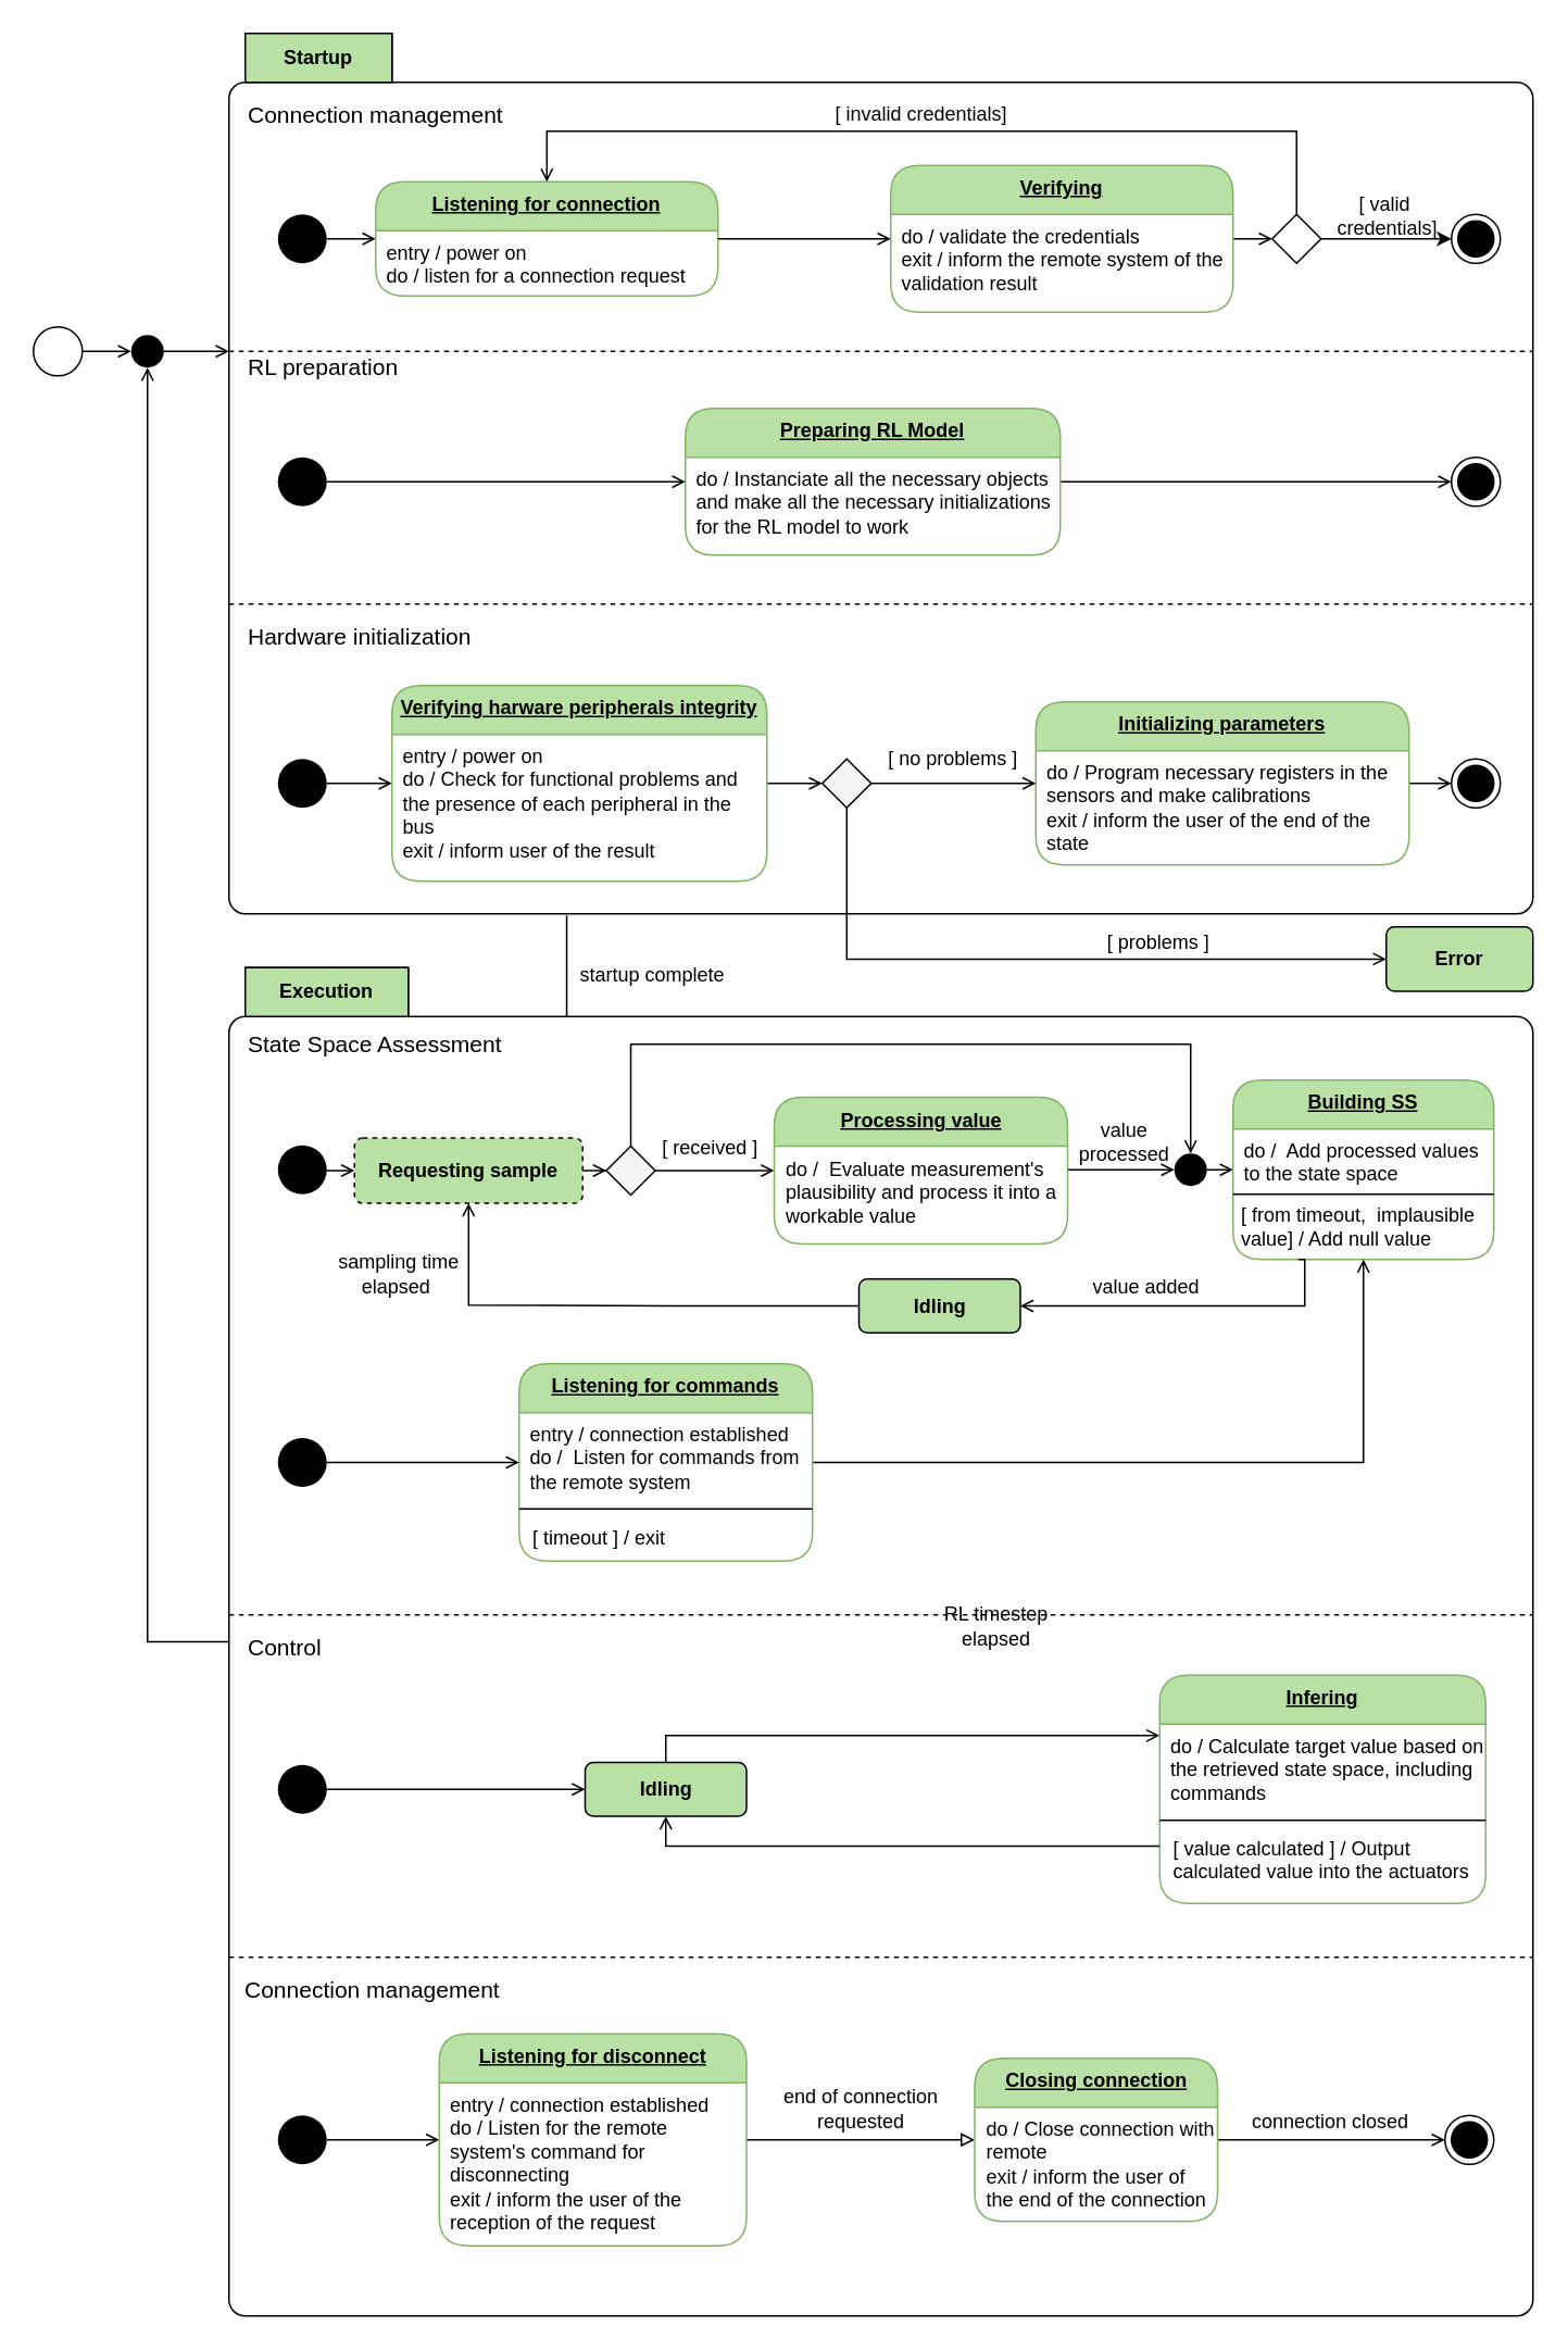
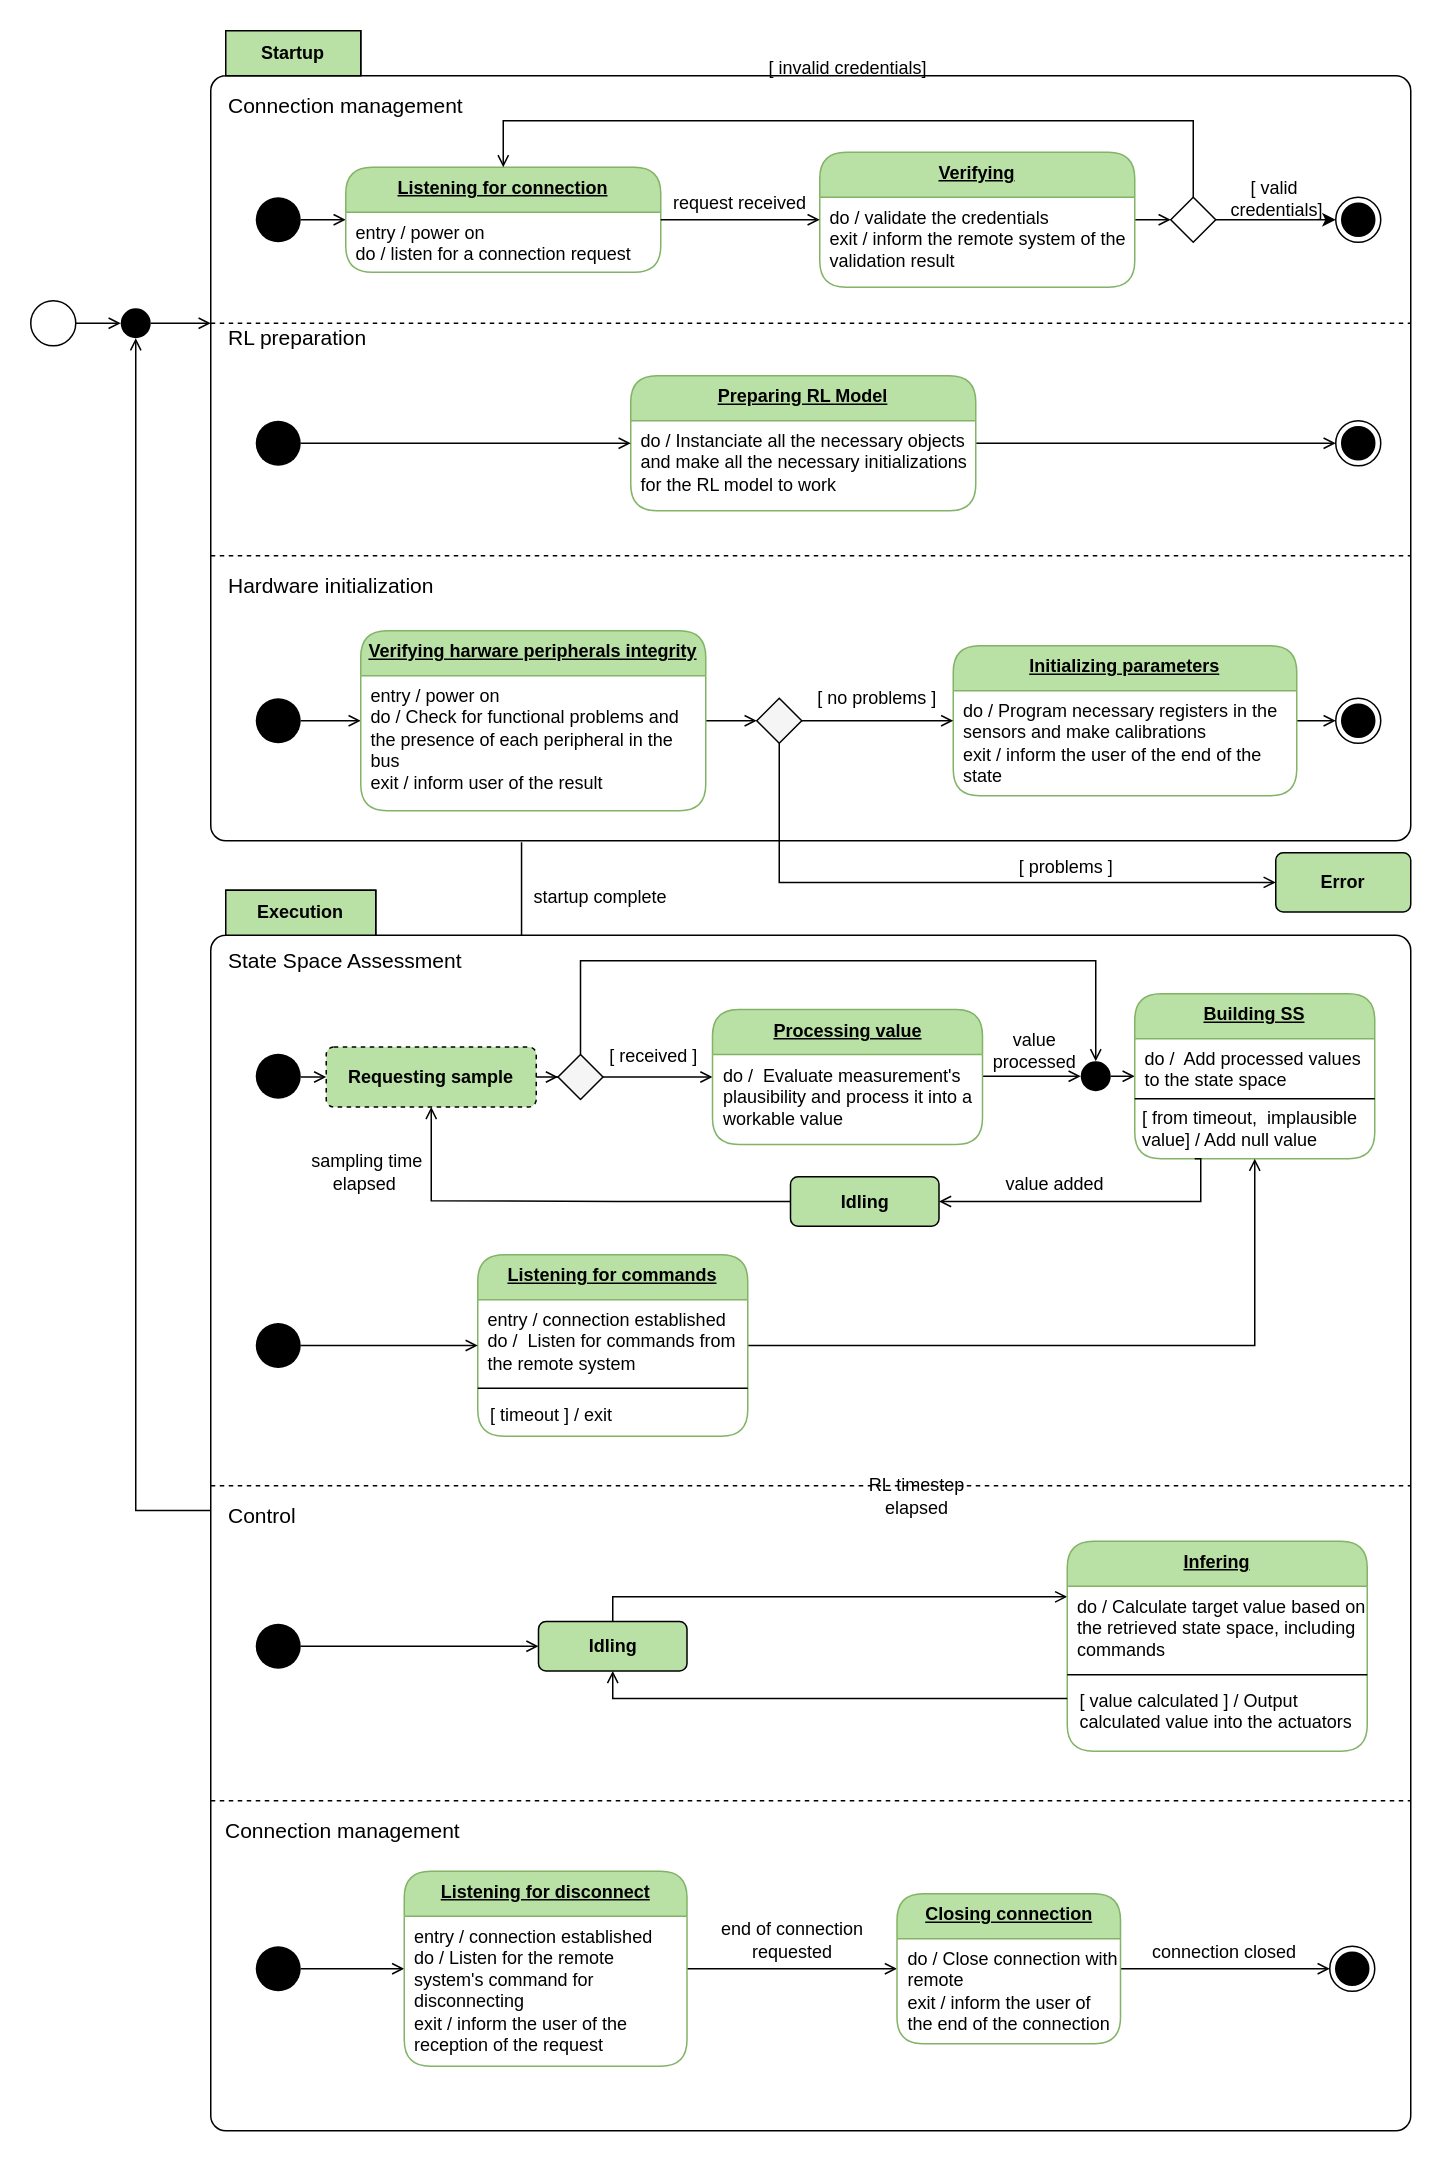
- <mxCell id="67" value="[ invalid credentials]" style="text;html=1;strokeColor=none;fillColor=none;align=center;verticalAlign=middle;whiteSpace=wrap;rounded=0;" parent="1" vertex="1"><mxGeometry x="504" y="60" width="121.5" height="20" as="geometry" /></mxCell>
+ <mxCell id="67" value="[ invalid credentials]" style="text;html=1;strokeColor=none;fillColor=none;align=center;verticalAlign=middle;whiteSpace=wrap;rounded=0;" parent="1" vertex="1"><mxGeometry x="504" y="35" width="121.5" height="20" as="geometry" /></mxCell>
+ <mxCell id="17" value="request received" style="text;html=1;strokeColor=none;fillColor=none;align=center;verticalAlign=middle;whiteSpace=wrap;rounded=0;" parent="1" vertex="1"><mxGeometry x="440" y="125" width="106" height="20" as="geometry" /></mxCell>
- <mxCell id="86" style="edgeStyle=orthogonalEdgeStyle;rounded=0;orthogonalLoop=1;jettySize=auto;html=1;startArrow=none;startFill=0;endArrow=block;endFill=0;" parent="1" source="93" target="90" edge="1"><mxGeometry relative="1" as="geometry"><mxPoint x="310" y="1297" as="sourcePoint" /><mxPoint x="570" y="1297" as="targetPoint" /></mxGeometry></mxCell>
+ <mxCell id="86" style="edgeStyle=orthogonalEdgeStyle;rounded=0;orthogonalLoop=1;jettySize=auto;html=1;startArrow=none;startFill=0;endArrow=open;endFill=0;" parent="1" source="93" target="90" edge="1"><mxGeometry relative="1" as="geometry"><mxPoint x="310" y="1297" as="sourcePoint" /><mxPoint x="570" y="1297" as="targetPoint" /></mxGeometry></mxCell>
